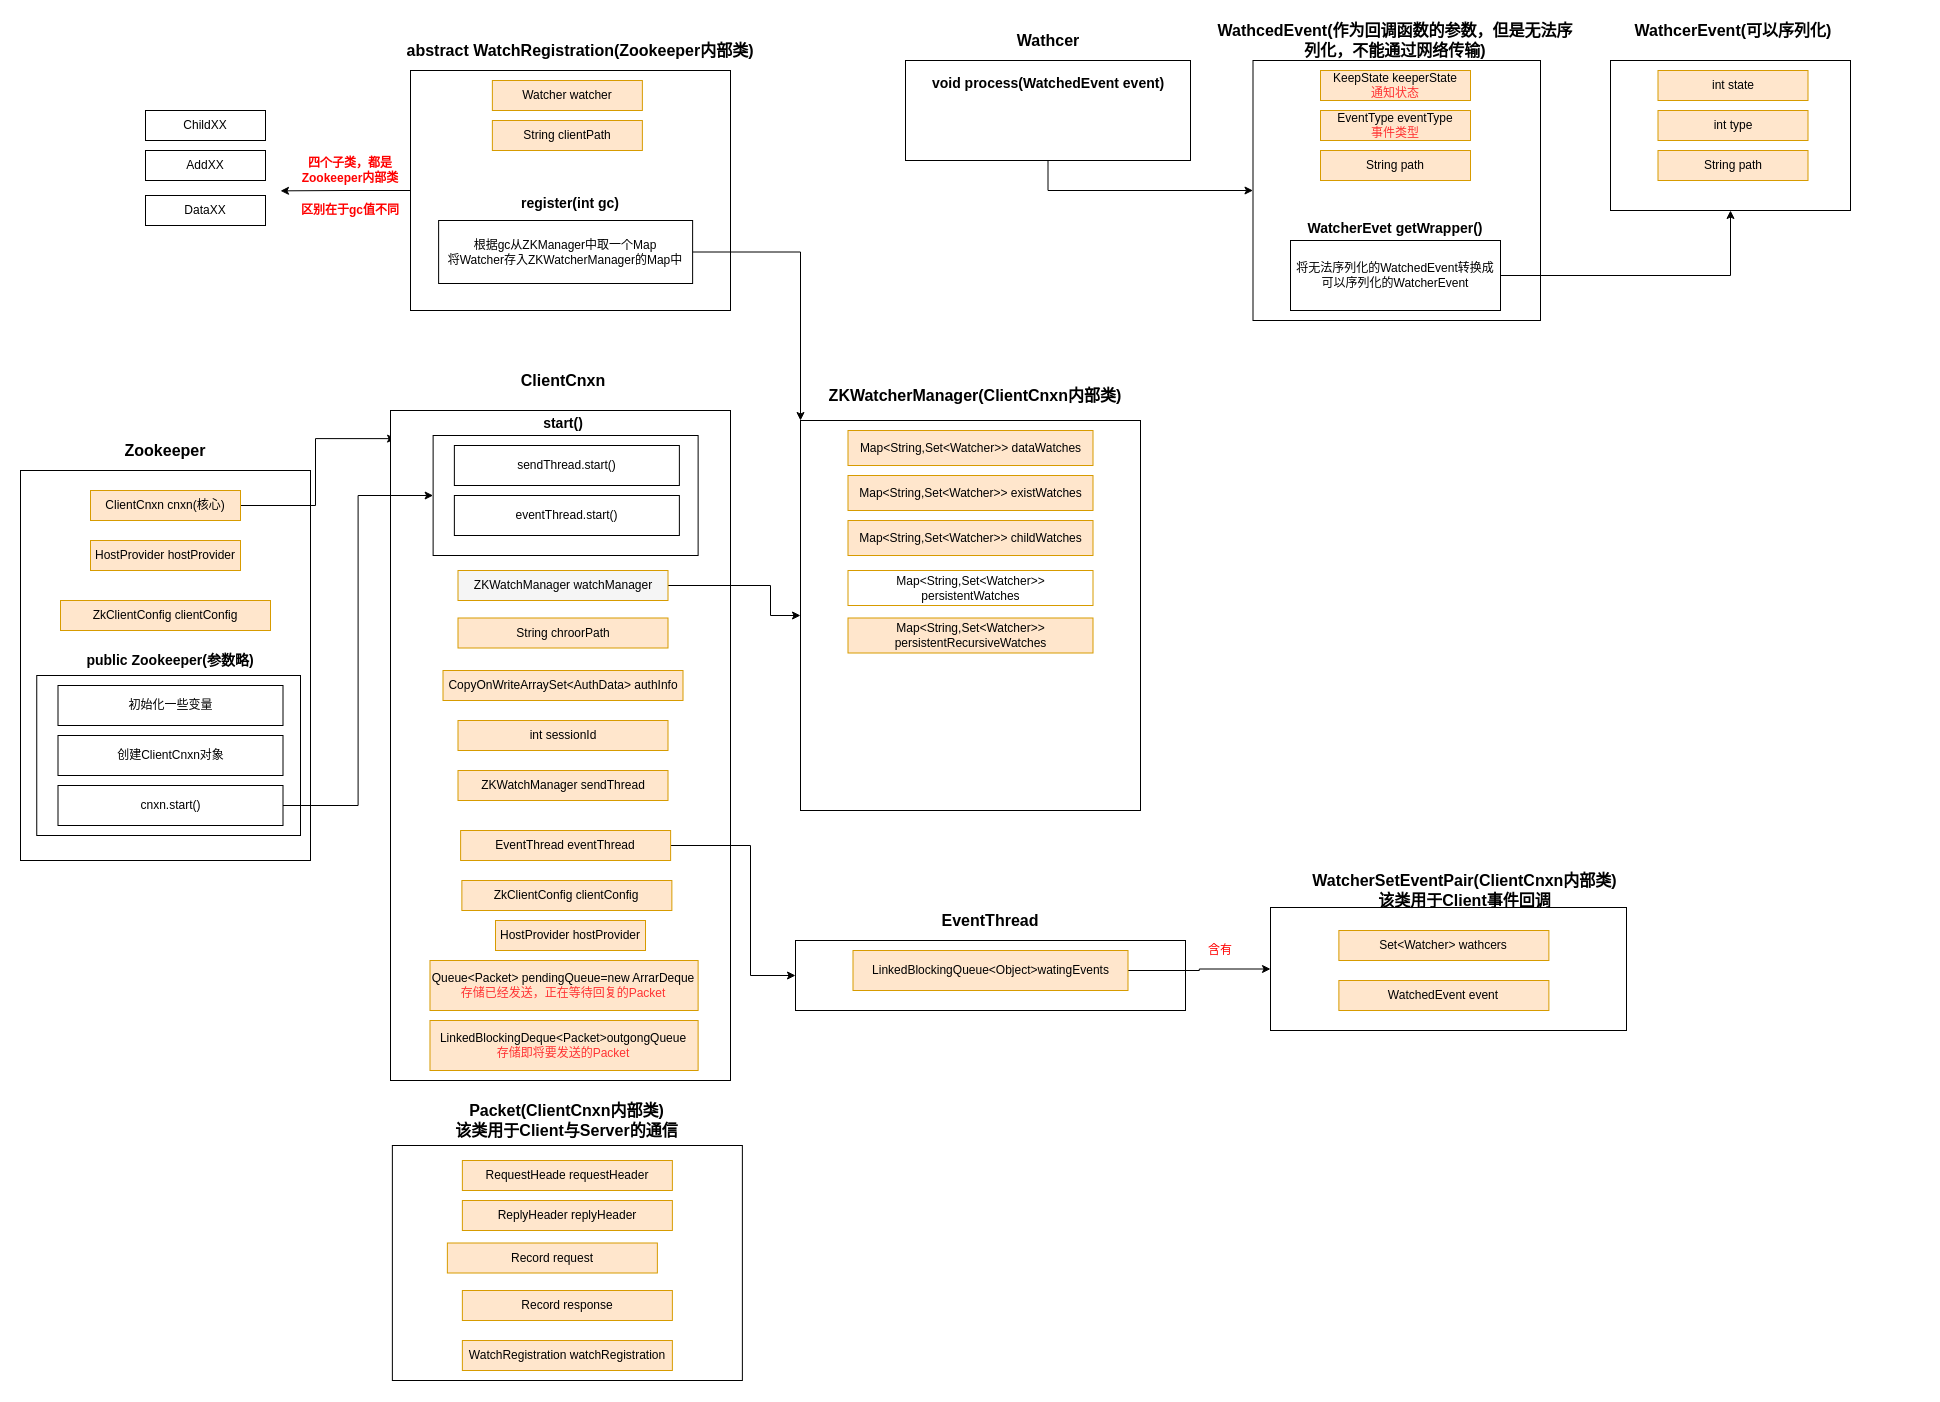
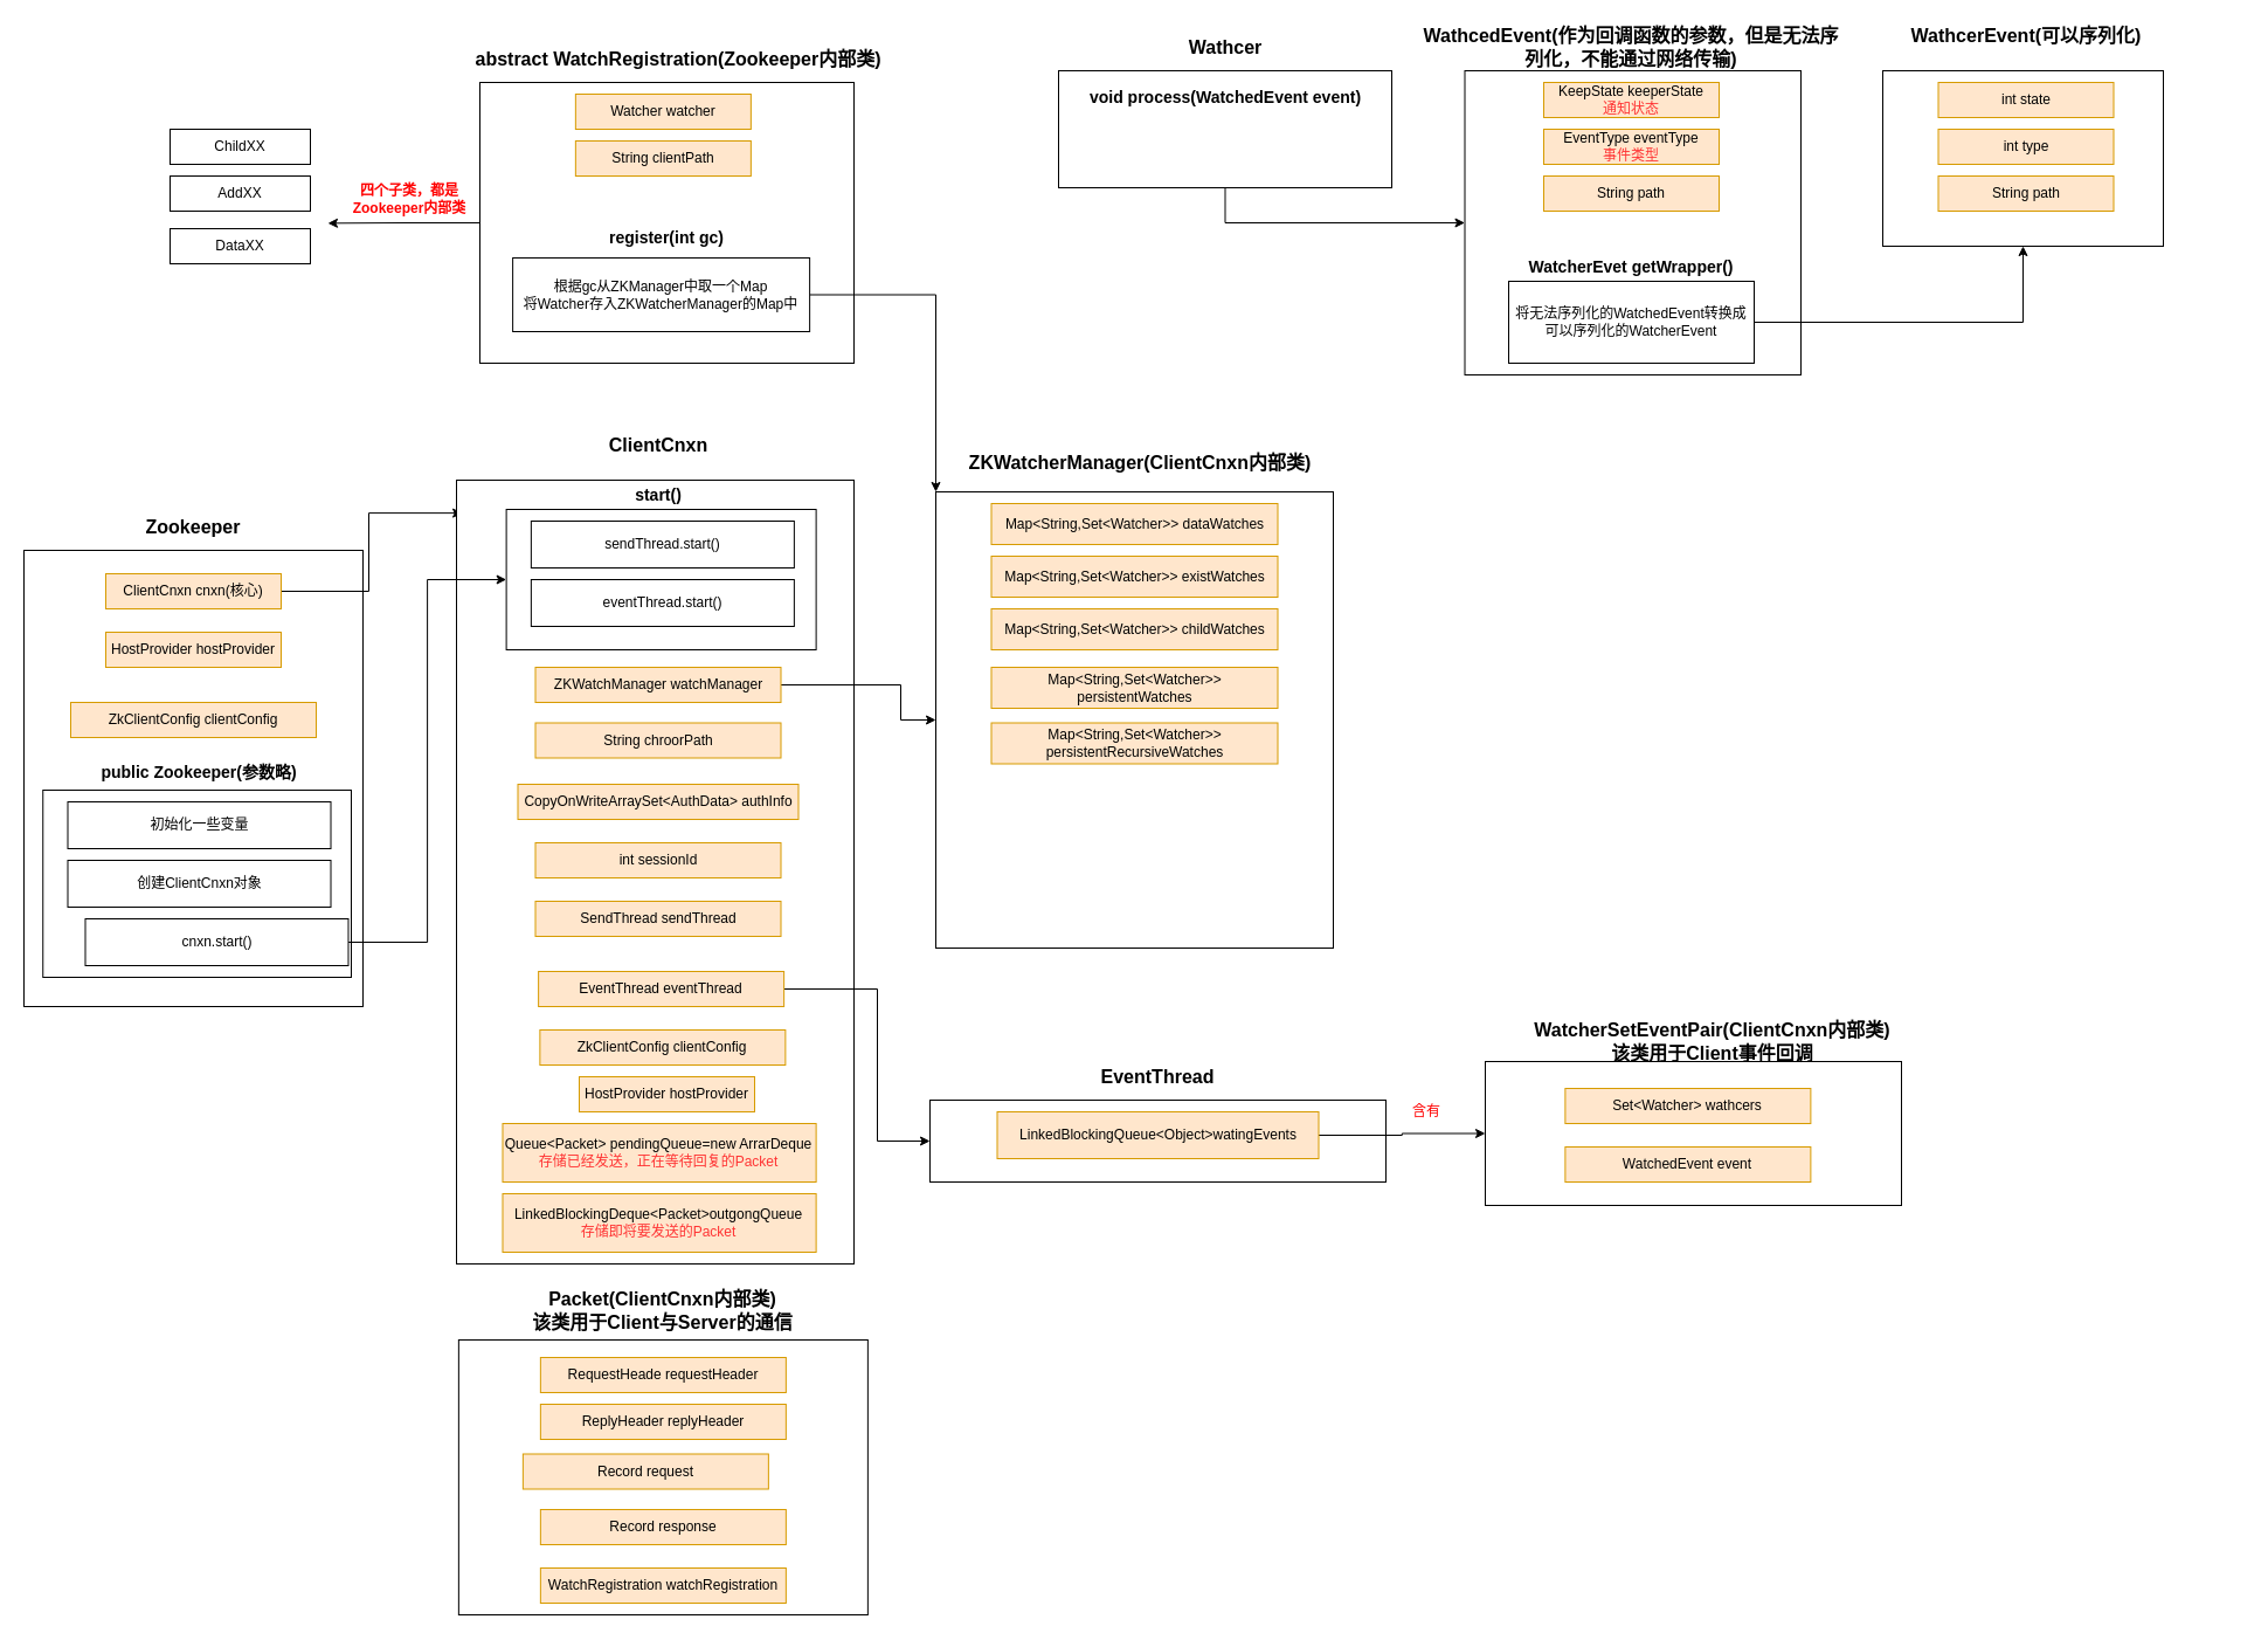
- <mxCell id="44" value="&lt;b&gt;&lt;font color=&quot;#ff0000&quot;&gt;区别在于gc值不同&lt;/font&gt;&lt;/b&gt;" style="text;html=1;strokeColor=none;fillColor=none;align=center;verticalAlign=middle;whiteSpace=wrap;rounded=0;" parent="1" vertex="1"><mxGeometry x="300" y="200" width="100" height="20" as="geometry" /></mxCell>
- <mxCell id="16" value="ZKWatchManager watchManager" style="rounded=0;whiteSpace=wrap;html=1;fillColor=#f5f5f5;strokeColor=#d79b00;" parent="1" vertex="1"><mxGeometry x="457.5" y="570" width="210" height="30" as="geometry" /></mxCell>
+ <mxCell id="16" value="ZKWatchManager watchManager" style="rounded=0;whiteSpace=wrap;html=1;fillColor=#ffe6cc;strokeColor=#d79b00;" parent="1" vertex="1"><mxGeometry x="457.5" y="570" width="210" height="30" as="geometry" /></mxCell>
- <mxCell id="32" value="Map&amp;lt;String,Set&amp;lt;Watcher&amp;gt;&amp;gt; persistentWatches" style="rounded=0;whiteSpace=wrap;html=1;fillColor=#ffffff;strokeColor=#d79b00;" parent="1" vertex="1"><mxGeometry x="847.5" y="570" width="245" height="35" as="geometry" /></mxCell>
+ <mxCell id="32" value="Map&amp;lt;String,Set&amp;lt;Watcher&amp;gt;&amp;gt; persistentWatches" style="rounded=0;whiteSpace=wrap;html=1;fillColor=#ffe6cc;strokeColor=#d79b00;" parent="1" vertex="1"><mxGeometry x="847.5" y="570" width="245" height="35" as="geometry" /></mxCell>
- <mxCell id="19" value="ZKWatchManager sendThread" style="rounded=0;whiteSpace=wrap;html=1;fillColor=#ffe6cc;strokeColor=#d79b00;" parent="1" vertex="1"><mxGeometry x="457.5" y="770" width="210" height="30" as="geometry" /></mxCell>
+ <mxCell id="19" value="SendThread sendThread" style="rounded=0;whiteSpace=wrap;html=1;fillColor=#ffe6cc;strokeColor=#d79b00;" parent="1" vertex="1"><mxGeometry x="457.5" y="770" width="210" height="30" as="geometry" /></mxCell>
- <mxCell id="14" value="cnxn.start()" style="rounded=0;whiteSpace=wrap;html=1;" parent="1" vertex="1"><mxGeometry x="57.5" y="785" width="225" height="40" as="geometry" /></mxCell>
+ <mxCell id="14" value="cnxn.start()" style="rounded=0;whiteSpace=wrap;html=1;" parent="1" vertex="1"><mxGeometry x="72.5" y="785" width="225" height="40" as="geometry" /></mxCell>
